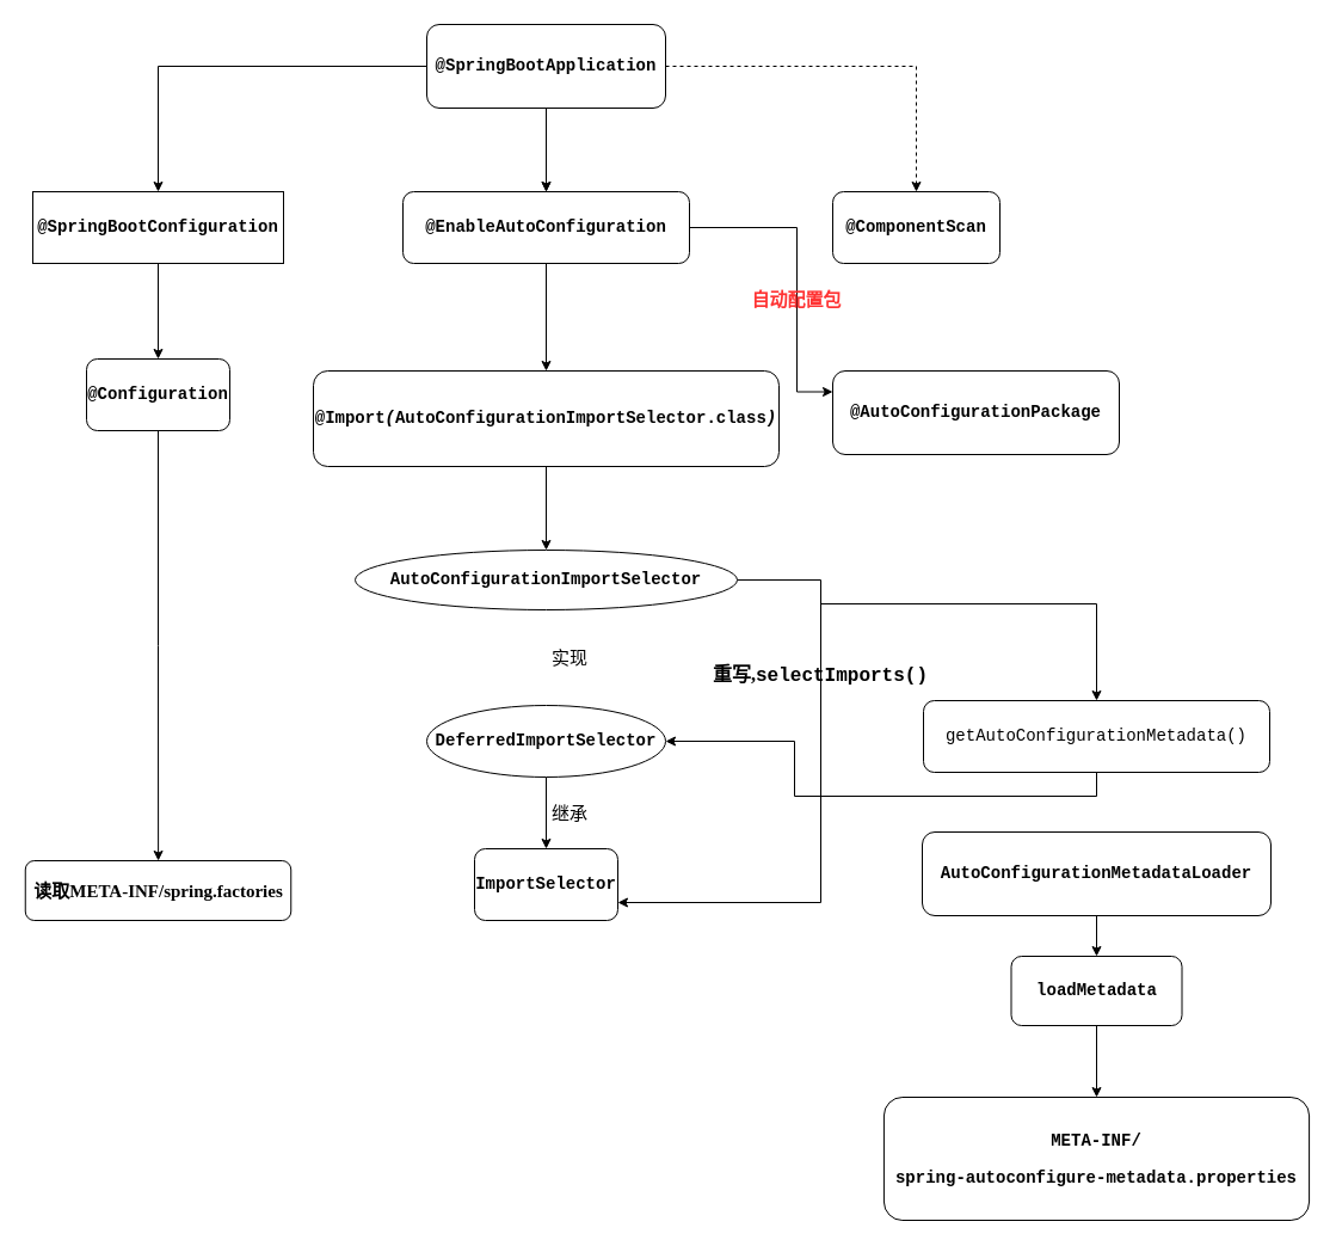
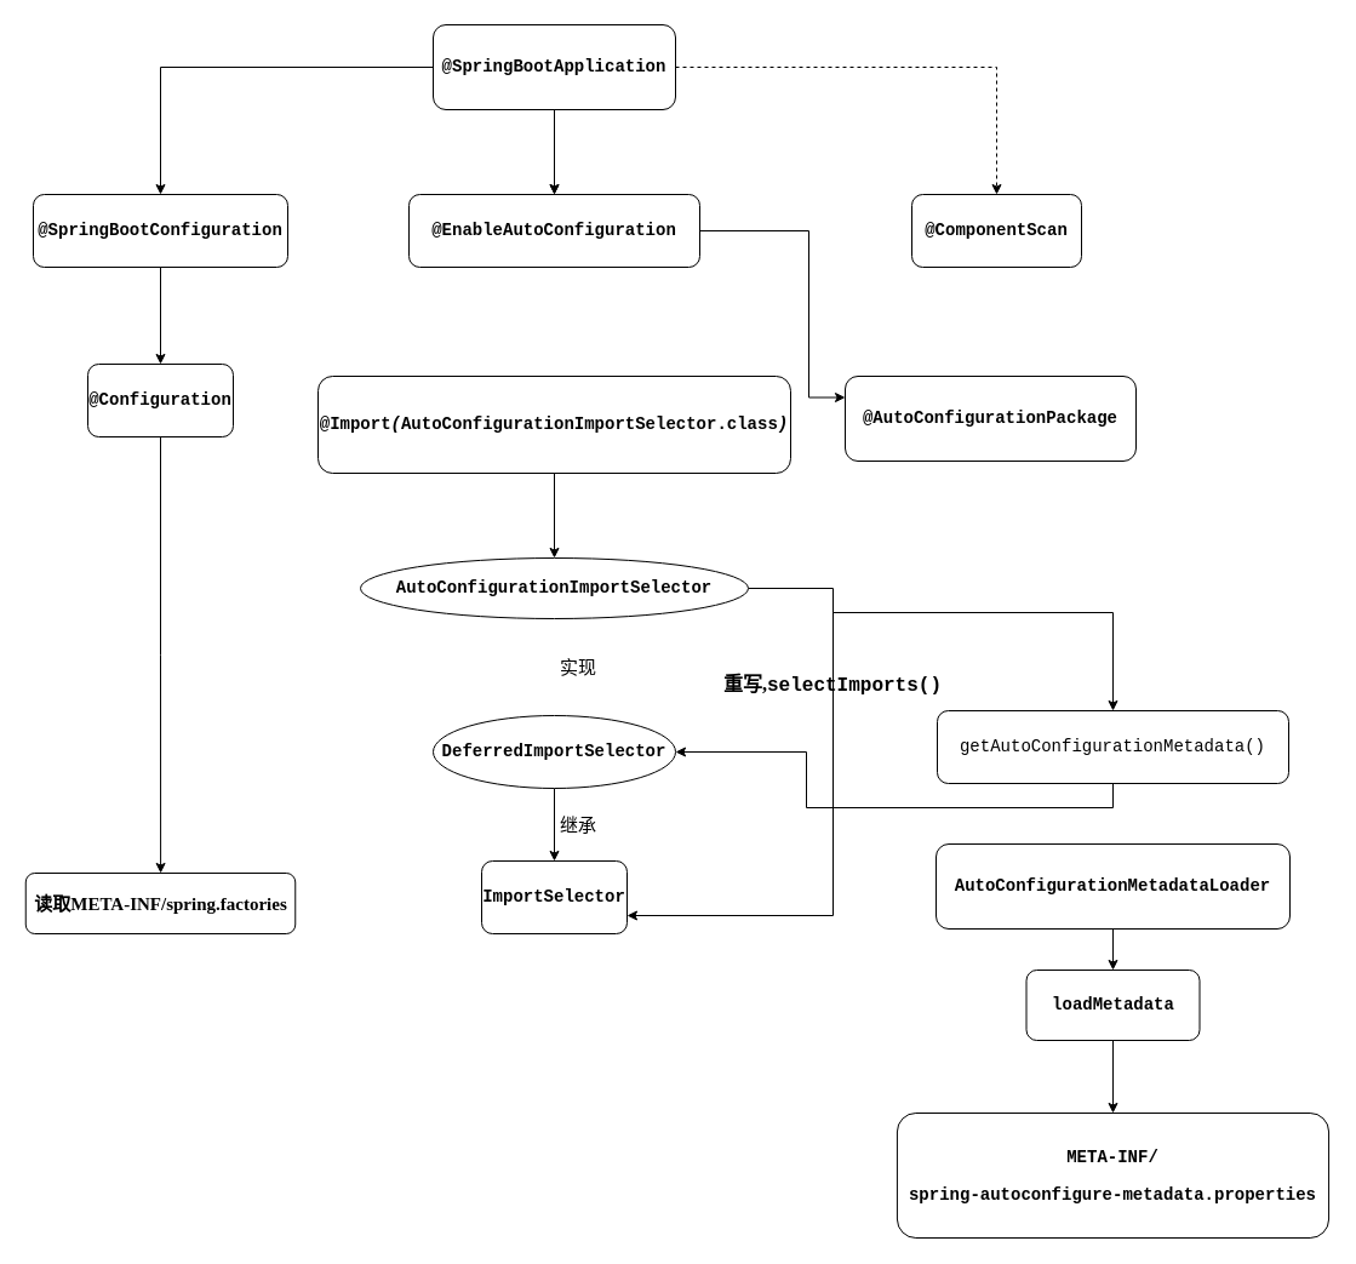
- <mxCell id="8" value="&lt;pre style=&quot;background-color: rgb(255, 255, 255); font-family: &amp;quot;courier new&amp;quot;, monospace; font-size: 10.5pt;&quot;&gt;&lt;span style=&quot;&quot;&gt;@SpringBootConfiguration&lt;/span&gt;&lt;/pre&gt;" style="whiteSpace=wrap;html=1;fontStyle=1;rounded=0;" vertex="1" parent="1"><mxGeometry x="27" y="160" width="210" height="60" as="geometry" /></mxCell>
+ <mxCell id="8" value="&lt;pre style=&quot;background-color: rgb(255, 255, 255); font-family: &amp;quot;courier new&amp;quot;, monospace; font-size: 10.5pt;&quot;&gt;&lt;span style=&quot;&quot;&gt;@SpringBootConfiguration&lt;/span&gt;&lt;/pre&gt;" style="whiteSpace=wrap;html=1;rounded=1;fontStyle=1;" vertex="1" parent="1"><mxGeometry x="27" y="160" width="210" height="60" as="geometry" /></mxCell>
- <mxCell id="12" value="&lt;pre style=&quot;background-color: rgb(255, 255, 255); font-family: &amp;quot;courier new&amp;quot;, monospace; font-size: 10.5pt;&quot;&gt;&lt;span style=&quot;&quot;&gt;@ComponentScan&lt;/span&gt;&lt;/pre&gt;" style="whiteSpace=wrap;html=1;rounded=1;fontStyle=1;" vertex="1" parent="1"><mxGeometry x="697" y="160" width="140" height="60" as="geometry" /></mxCell>
+ <mxCell id="12" value="&lt;pre style=&quot;background-color: rgb(255, 255, 255); font-family: &amp;quot;courier new&amp;quot;, monospace; font-size: 10.5pt;&quot;&gt;&lt;span style=&quot;&quot;&gt;@ComponentScan&lt;/span&gt;&lt;/pre&gt;" style="whiteSpace=wrap;html=1;rounded=1;fontStyle=1;" vertex="1" parent="1"><mxGeometry x="752" y="160" width="140" height="60" as="geometry" /></mxCell>
- <mxCell id="19" value="&lt;font color=&quot;#ff3333&quot;&gt;自动配置包&lt;/font&gt;" style="text;html=1;fillColor=none;align=center;verticalAlign=middle;whiteSpace=wrap;rounded=0;fontSize=15;fontColor=#000000;fontFamily=楷体;fontStyle=1;" vertex="1" parent="1"><mxGeometry x="627" y="220" width="80" height="60" as="geometry" /></mxCell>
- <mxCell id="9" value="" style="edgeStyle=orthogonalEdgeStyle;rounded=0;orthogonalLoop=1;jettySize=auto;html=1;fontSize=15;fontColor=#000000;" edge="1" parent="1" source="11" target="18"><mxGeometry relative="1" as="geometry" /></mxCell>
